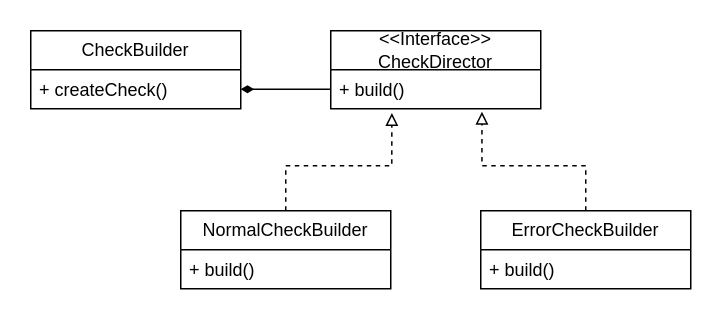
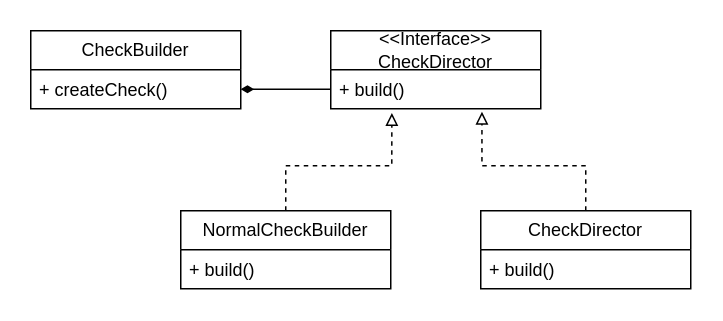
- <mxCell id="8" value="&lt;div&gt;ErrorCheckBuilder&lt;/div&gt;" style="swimlane;fontStyle=0;childLayout=stackLayout;horizontal=1;startSize=26;fillColor=none;horizontalStack=0;resizeParent=1;resizeParentMax=0;resizeLast=0;collapsible=1;marginBottom=0;whiteSpace=wrap;html=1;" vertex="1" parent="1"><mxGeometry x="320" y="140" width="140" height="52" as="geometry" /></mxCell>
+ <mxCell id="8" value="&lt;div&gt;CheckDirector&lt;/div&gt;" style="swimlane;fontStyle=0;childLayout=stackLayout;horizontal=1;startSize=26;fillColor=none;horizontalStack=0;resizeParent=1;resizeParentMax=0;resizeLast=0;collapsible=1;marginBottom=0;whiteSpace=wrap;html=1;" vertex="1" parent="1"><mxGeometry x="320" y="140" width="140" height="52" as="geometry" /></mxCell>
